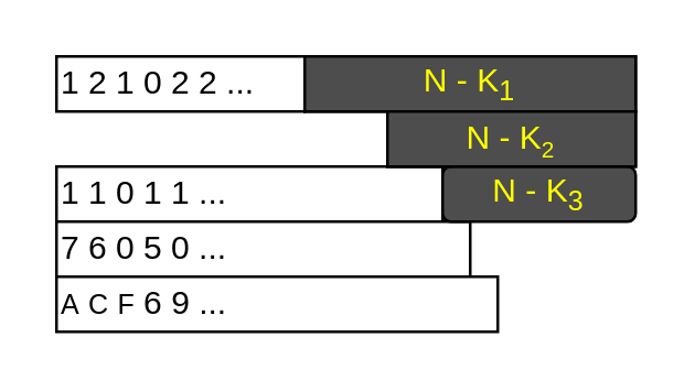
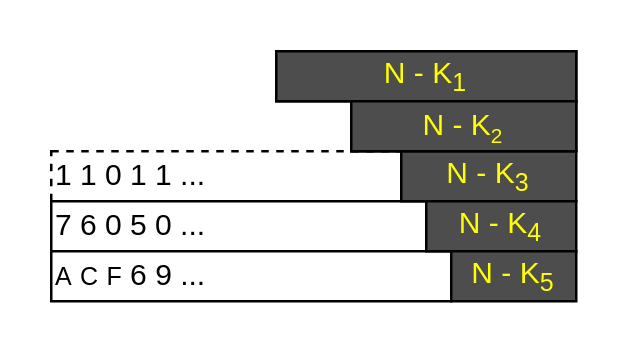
- <mxCell id="2" value="1 2 1 0 2 2 ..." style="rounded=0;whiteSpace=wrap;html=1;strokeWidth=1;fontSize=12;align=left;" vertex="1" parent="1"><mxGeometry x="20" y="20" width="90" height="20" as="geometry" /></mxCell>
- <mxCell id="3" value="1 1 0 1 1 ..." style="rounded=0;whiteSpace=wrap;html=1;strokeWidth=1;fontSize=12;align=left;" vertex="1" parent="1"><mxGeometry x="20" y="60" width="140" height="20" as="geometry" /></mxCell>
+ <mxCell id="3" value="1 1 0 1 1 ..." style="rounded=0;whiteSpace=wrap;html=1;strokeWidth=1;fontSize=12;align=left;dashed=1;" vertex="1" parent="1"><mxGeometry x="20" y="60" width="140" height="20" as="geometry" /></mxCell>
- <mxCell id="8" value="N - K&lt;sub&gt;3&lt;/sub&gt;" style="whiteSpace=wrap;html=1;strokeColor=default;strokeWidth=1;fontSize=12;fontColor=#FFFF00;fillColor=#4D4D4D;rounded=1;" vertex="1" parent="1"><mxGeometry x="160" y="60" width="70" height="20" as="geometry" /></mxCell>
+ <mxCell id="8" value="N - K&lt;sub&gt;3&lt;/sub&gt;" style="rounded=0;whiteSpace=wrap;html=1;strokeColor=default;strokeWidth=1;fontSize=12;fontColor=#FFFF00;fillColor=#4D4D4D;" vertex="1" parent="1"><mxGeometry x="160" y="60" width="70" height="20" as="geometry" /></mxCell>
+ <mxCell id="9" value="N - K&lt;sub&gt;4&lt;/sub&gt;" style="rounded=0;whiteSpace=wrap;html=1;strokeColor=default;strokeWidth=1;fontSize=12;fontColor=#FFFF00;fillColor=#4D4D4D;" vertex="1" parent="1"><mxGeometry x="170" y="80" width="60" height="20" as="geometry" /></mxCell>
+ <mxCell id="10" value="N - K&lt;sub&gt;5&lt;/sub&gt;" style="rounded=0;whiteSpace=wrap;html=1;strokeColor=default;strokeWidth=1;fontSize=12;fontColor=#FFFF00;fillColor=#4D4D4D;" vertex="1" parent="1"><mxGeometry x="180" y="100" width="50" height="20" as="geometry" /></mxCell>
